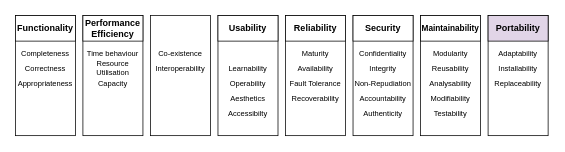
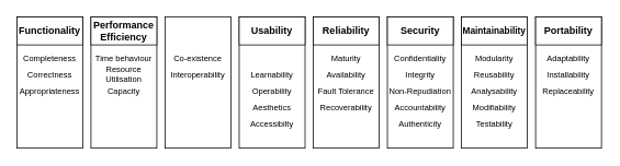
- <mxCell id="44" value="Portability" style="rounded=0;whiteSpace=wrap;html=1;fontStyle=1;fillColor=#e1d5e7;" parent="41" vertex="1"><mxGeometry width="80" height="34" as="geometry" /></mxCell>
+ <mxCell id="44" value="Portability" style="rounded=0;whiteSpace=wrap;html=1;fontStyle=1" parent="41" vertex="1"><mxGeometry width="80" height="34" as="geometry" /></mxCell>
